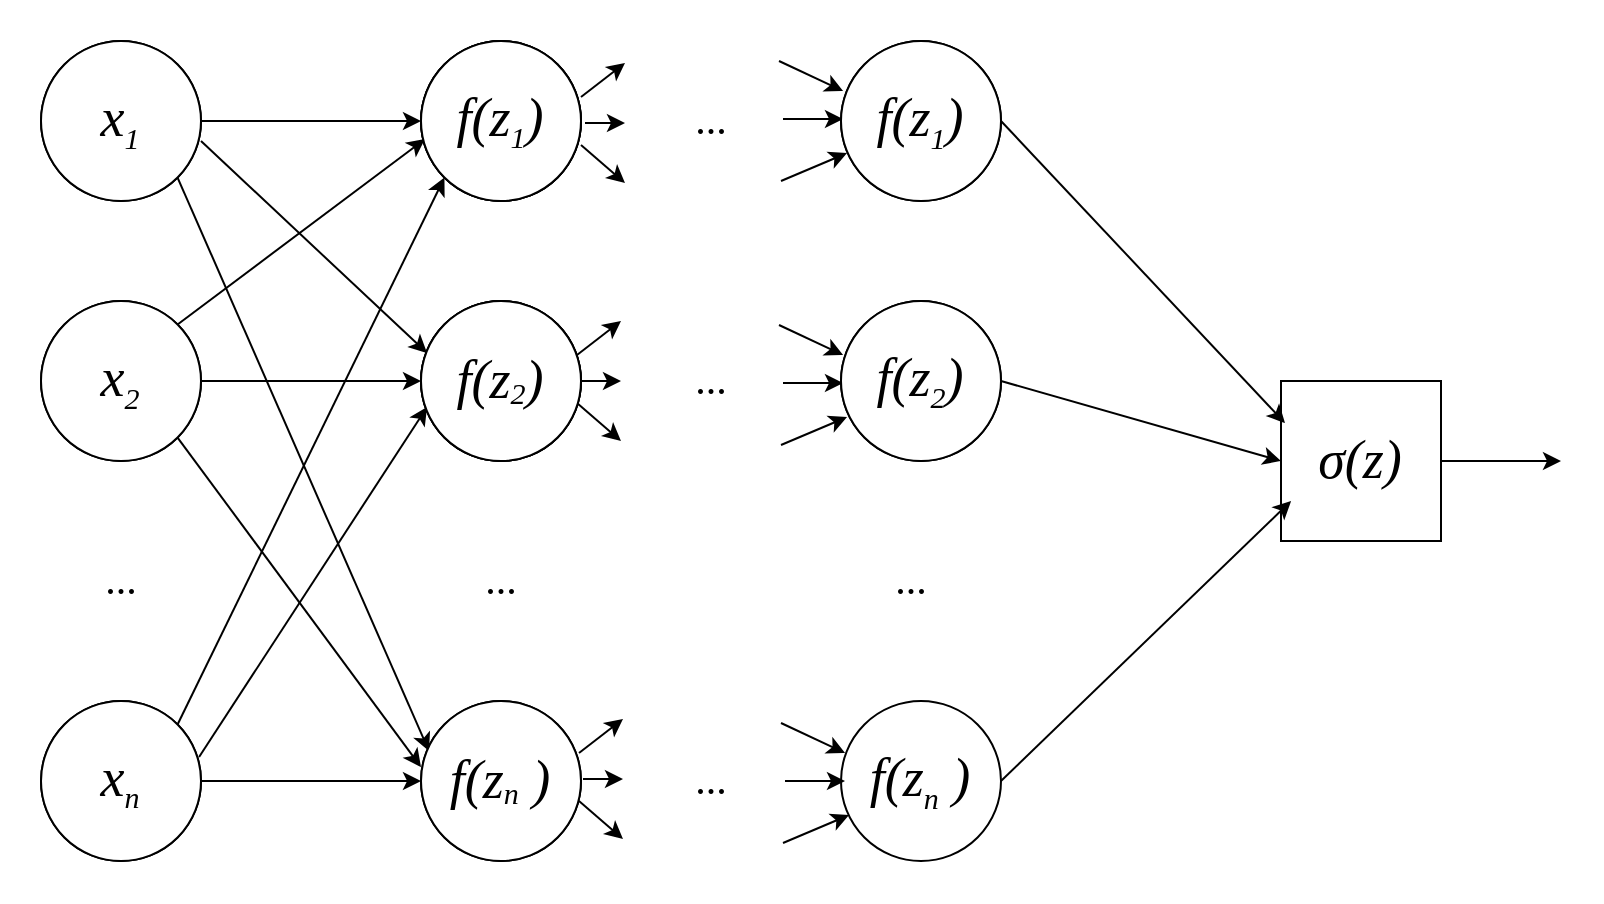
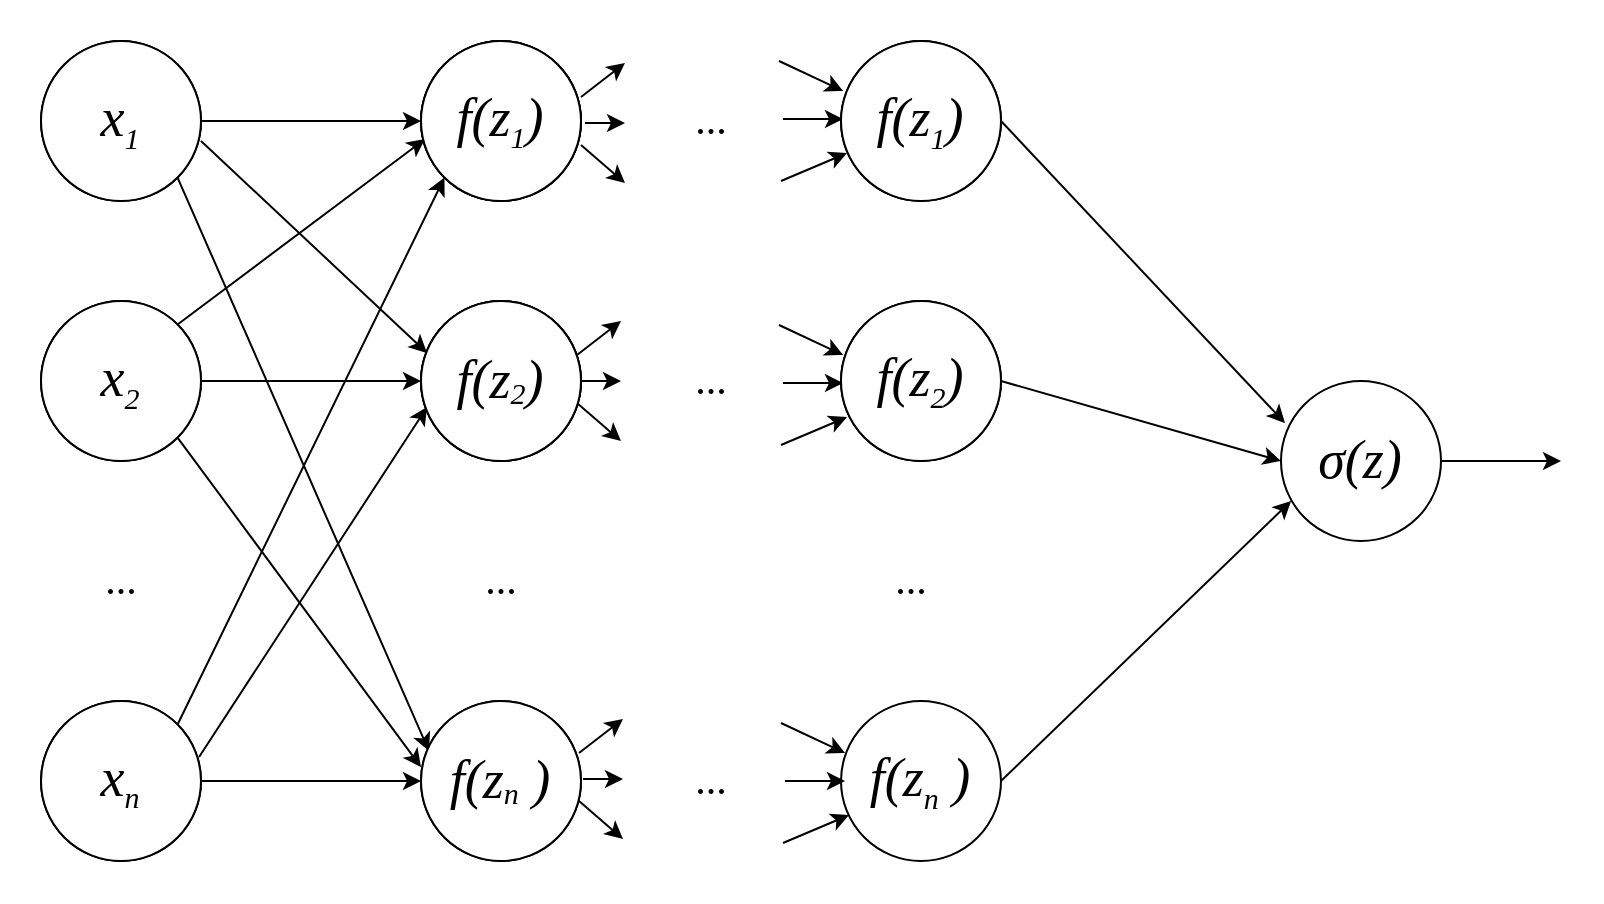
- <mxCell id="16" value="&lt;i style=&quot;font-size: 27px;&quot;&gt;&lt;span style=&quot;font-size: 27px;&quot;&gt;σ(z)&lt;/span&gt;&lt;/i&gt;" style="whiteSpace=wrap;html=1;aspect=fixed;fontFamily=Times New Roman;fontSize=27;rounded=0;" vertex="1" parent="1"><mxGeometry x="640" y="190" width="80" height="80" as="geometry" /></mxCell>
+ <mxCell id="16" value="&lt;i style=&quot;font-size: 27px;&quot;&gt;&lt;span style=&quot;font-size: 27px;&quot;&gt;σ(z)&lt;/span&gt;&lt;/i&gt;" style="ellipse;whiteSpace=wrap;html=1;aspect=fixed;fontFamily=Times New Roman;fontSize=27;" vertex="1" parent="1"><mxGeometry x="640" y="190" width="80" height="80" as="geometry" /></mxCell>
